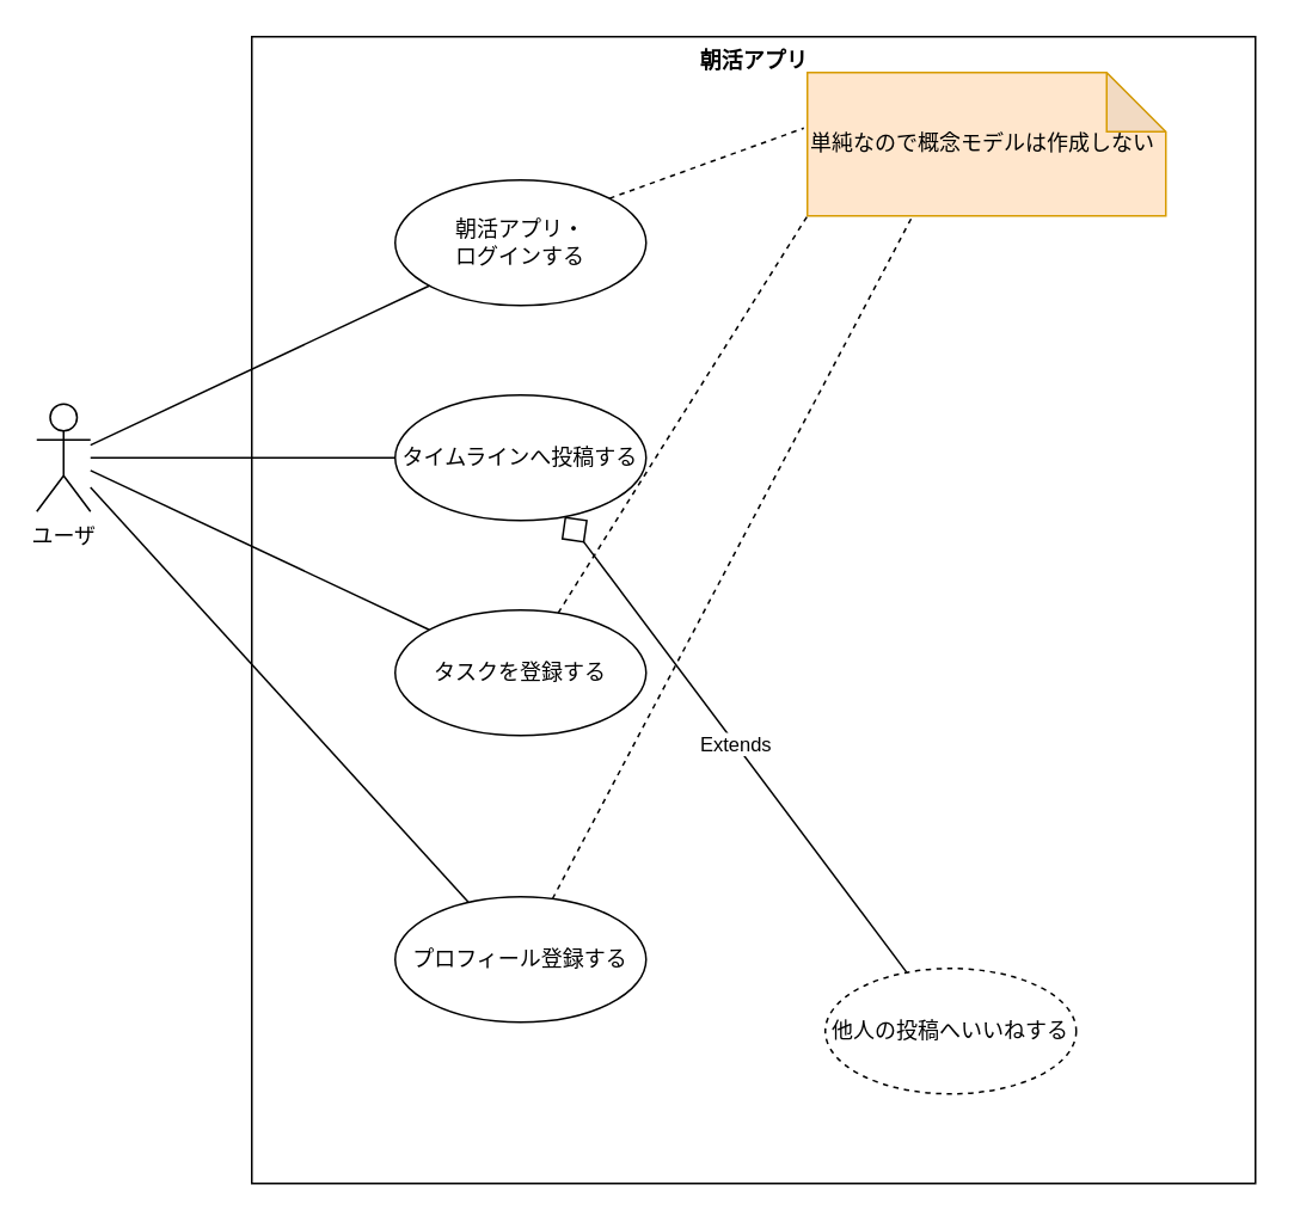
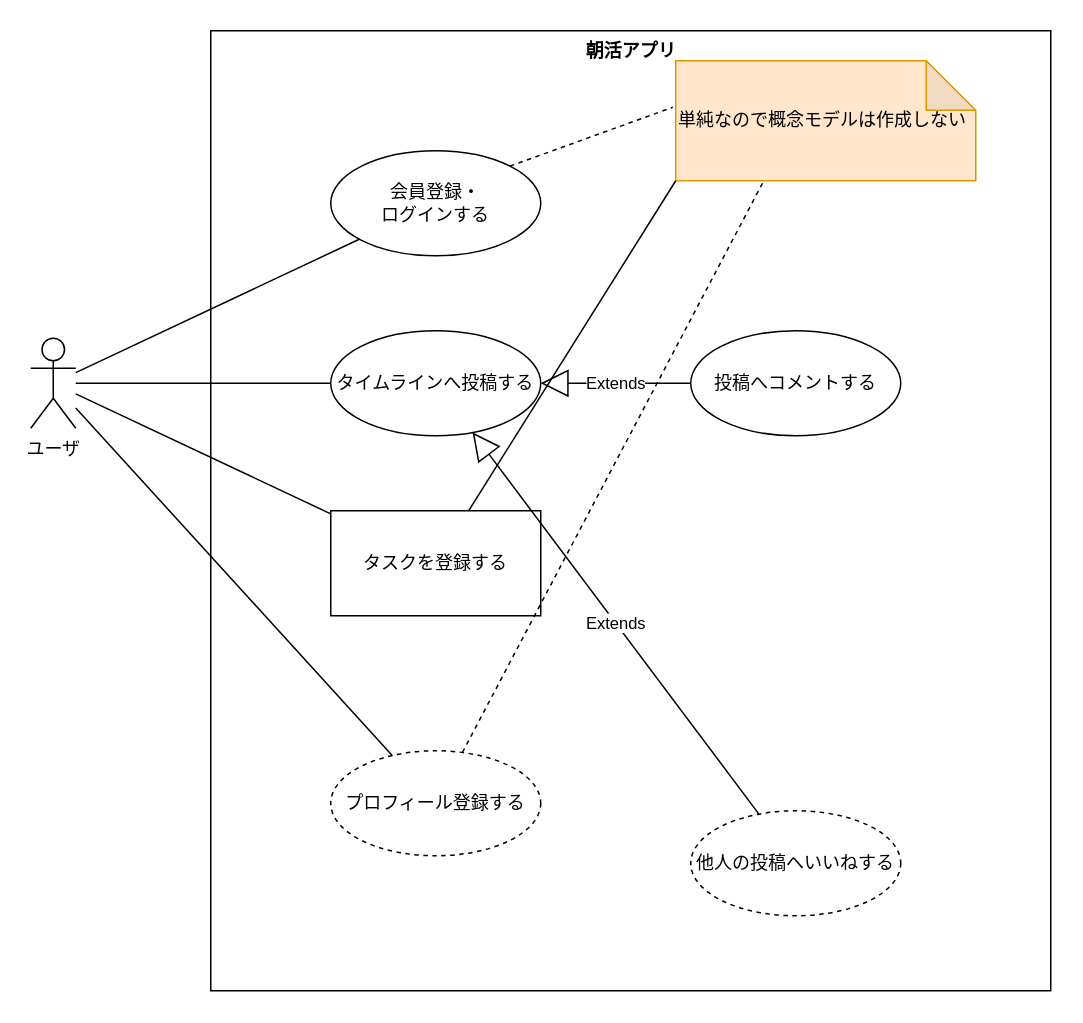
- <mxCell id="6" value="朝活アプリ・&lt;br&gt;ログインする" style="ellipse;whiteSpace=wrap;html=1;fillColor=default;" parent="1" vertex="1"><mxGeometry x="220" y="100" width="140" height="70" as="geometry" /></mxCell>
+ <mxCell id="6" value="会員登録・&lt;br&gt;ログインする" style="ellipse;whiteSpace=wrap;html=1;fillColor=default;" parent="1" vertex="1"><mxGeometry x="220" y="100" width="140" height="70" as="geometry" /></mxCell>
- <mxCell id="18" value="" style="endArrow=none;dashed=1;html=1;entryX=0;entryY=1;entryDx=0;entryDy=0;entryPerimeter=0;" edge="1" parent="1" source="5" target="16"><mxGeometry width="50" height="50" relative="1" as="geometry"><mxPoint x="349.497" y="120.251" as="sourcePoint" /><mxPoint x="458" y="81.04" as="targetPoint" /></mxGeometry></mxCell>
+ <mxCell id="18" value="" style="endArrow=none;dashed=0;html=1;entryX=0;entryY=1;entryDx=0;entryDy=0;entryPerimeter=0;" edge="1" parent="1" source="5" target="16"><mxGeometry width="50" height="50" relative="1" as="geometry"><mxPoint x="349.497" y="120.251" as="sourcePoint" /><mxPoint x="458" y="81.04" as="targetPoint" /></mxGeometry></mxCell>
+ <mxCell id="9" value="Extends" style="endArrow=block;endSize=16;endFill=0;html=1;" parent="1" source="7" target="4" edge="1"><mxGeometry width="160" relative="1" as="geometry"><mxPoint x="270" y="200" as="sourcePoint" /><mxPoint x="430" y="200" as="targetPoint" /></mxGeometry></mxCell>
+ <mxCell id="7" value="投稿へコメントする" style="ellipse;whiteSpace=wrap;html=1;fillColor=default;" parent="1" vertex="1"><mxGeometry x="460" y="220" width="140" height="70" as="geometry" /></mxCell>
- <mxCell id="10" value="Extends" style="endArrow=diamond;endSize=16;endFill=0;html=1;" parent="1" source="8" target="4" edge="1"><mxGeometry width="160" relative="1" as="geometry"><mxPoint x="515.202" y="303.221" as="sourcePoint" /><mxPoint x="374.661" y="246.864" as="targetPoint" /></mxGeometry></mxCell>
+ <mxCell id="10" value="Extends" style="endArrow=block;endSize=16;endFill=0;html=1;" parent="1" source="8" target="4" edge="1"><mxGeometry width="160" relative="1" as="geometry"><mxPoint x="515.202" y="303.221" as="sourcePoint" /><mxPoint x="374.661" y="246.864" as="targetPoint" /></mxGeometry></mxCell>
- <mxCell id="5" value="タスクを登録する" style="ellipse;whiteSpace=wrap;html=1;fillColor=default;" parent="1" vertex="1"><mxGeometry x="220" y="340" width="140" height="70" as="geometry" /></mxCell>
+ <mxCell id="5" value="タスクを登録する" style="whiteSpace=wrap;html=1;fillColor=default;rounded=0;" parent="1" vertex="1"><mxGeometry x="220" y="340" width="140" height="70" as="geometry" /></mxCell>
- <mxCell id="14" value="プロフィール登録する" style="ellipse;whiteSpace=wrap;html=1;fillColor=default;" parent="1" vertex="1"><mxGeometry x="220" y="500" width="140" height="70" as="geometry" /></mxCell>
+ <mxCell id="14" value="プロフィール登録する" style="ellipse;whiteSpace=wrap;html=1;fillColor=default;dashed=1;" parent="1" vertex="1"><mxGeometry x="220" y="500" width="140" height="70" as="geometry" /></mxCell>
